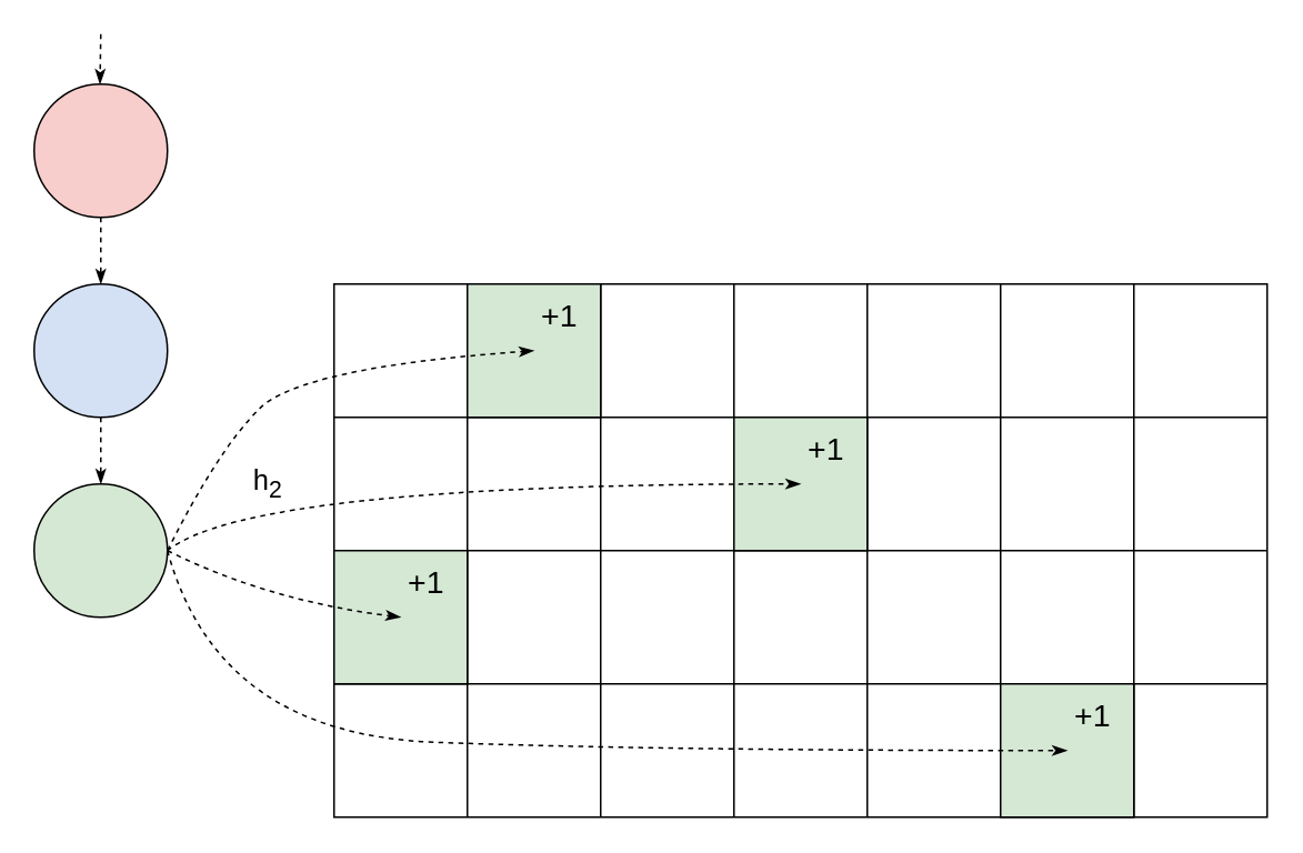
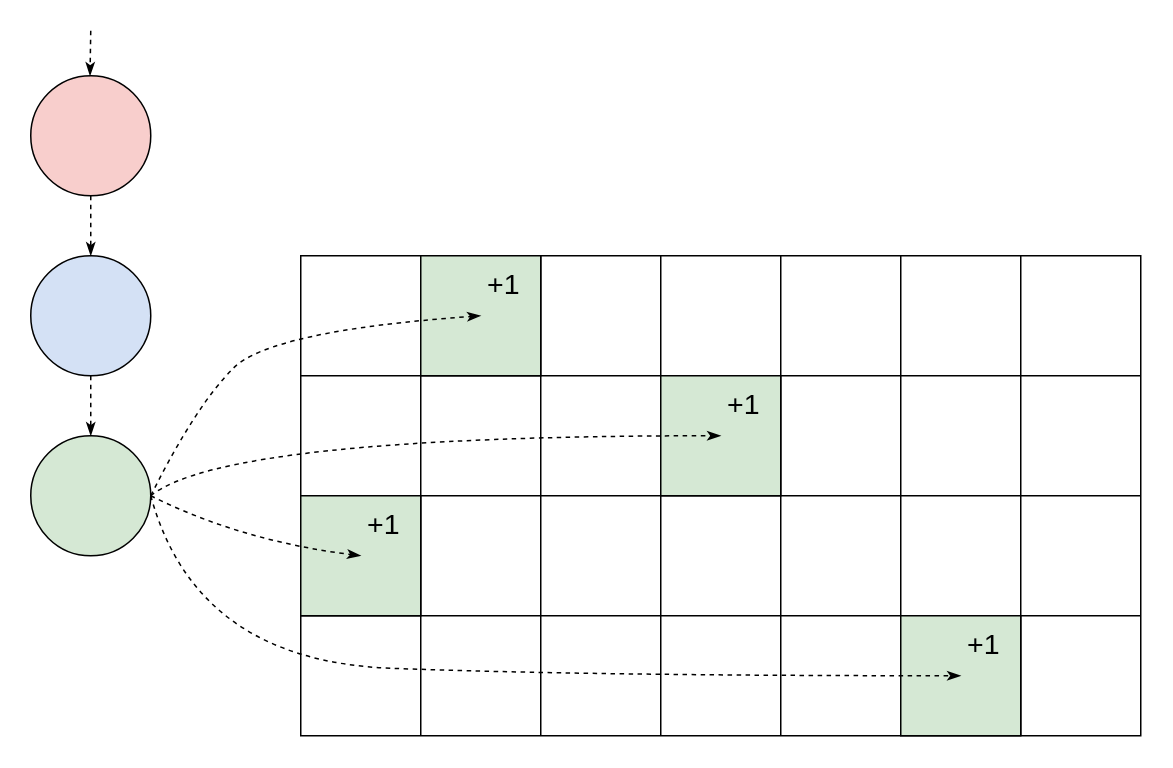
- <mxCell id="21" value="&lt;font style=&quot;font-size: 17px;&quot;&gt;h&lt;sub&gt;2&lt;/sub&gt;&lt;/font&gt;" style="text;html=1;align=center;verticalAlign=middle;resizable=0;points=[];autosize=1;strokeColor=none;fillColor=none;" vertex="1" parent="1"><mxGeometry x="140" y="270" width="40" height="40" as="geometry" /></mxCell>
